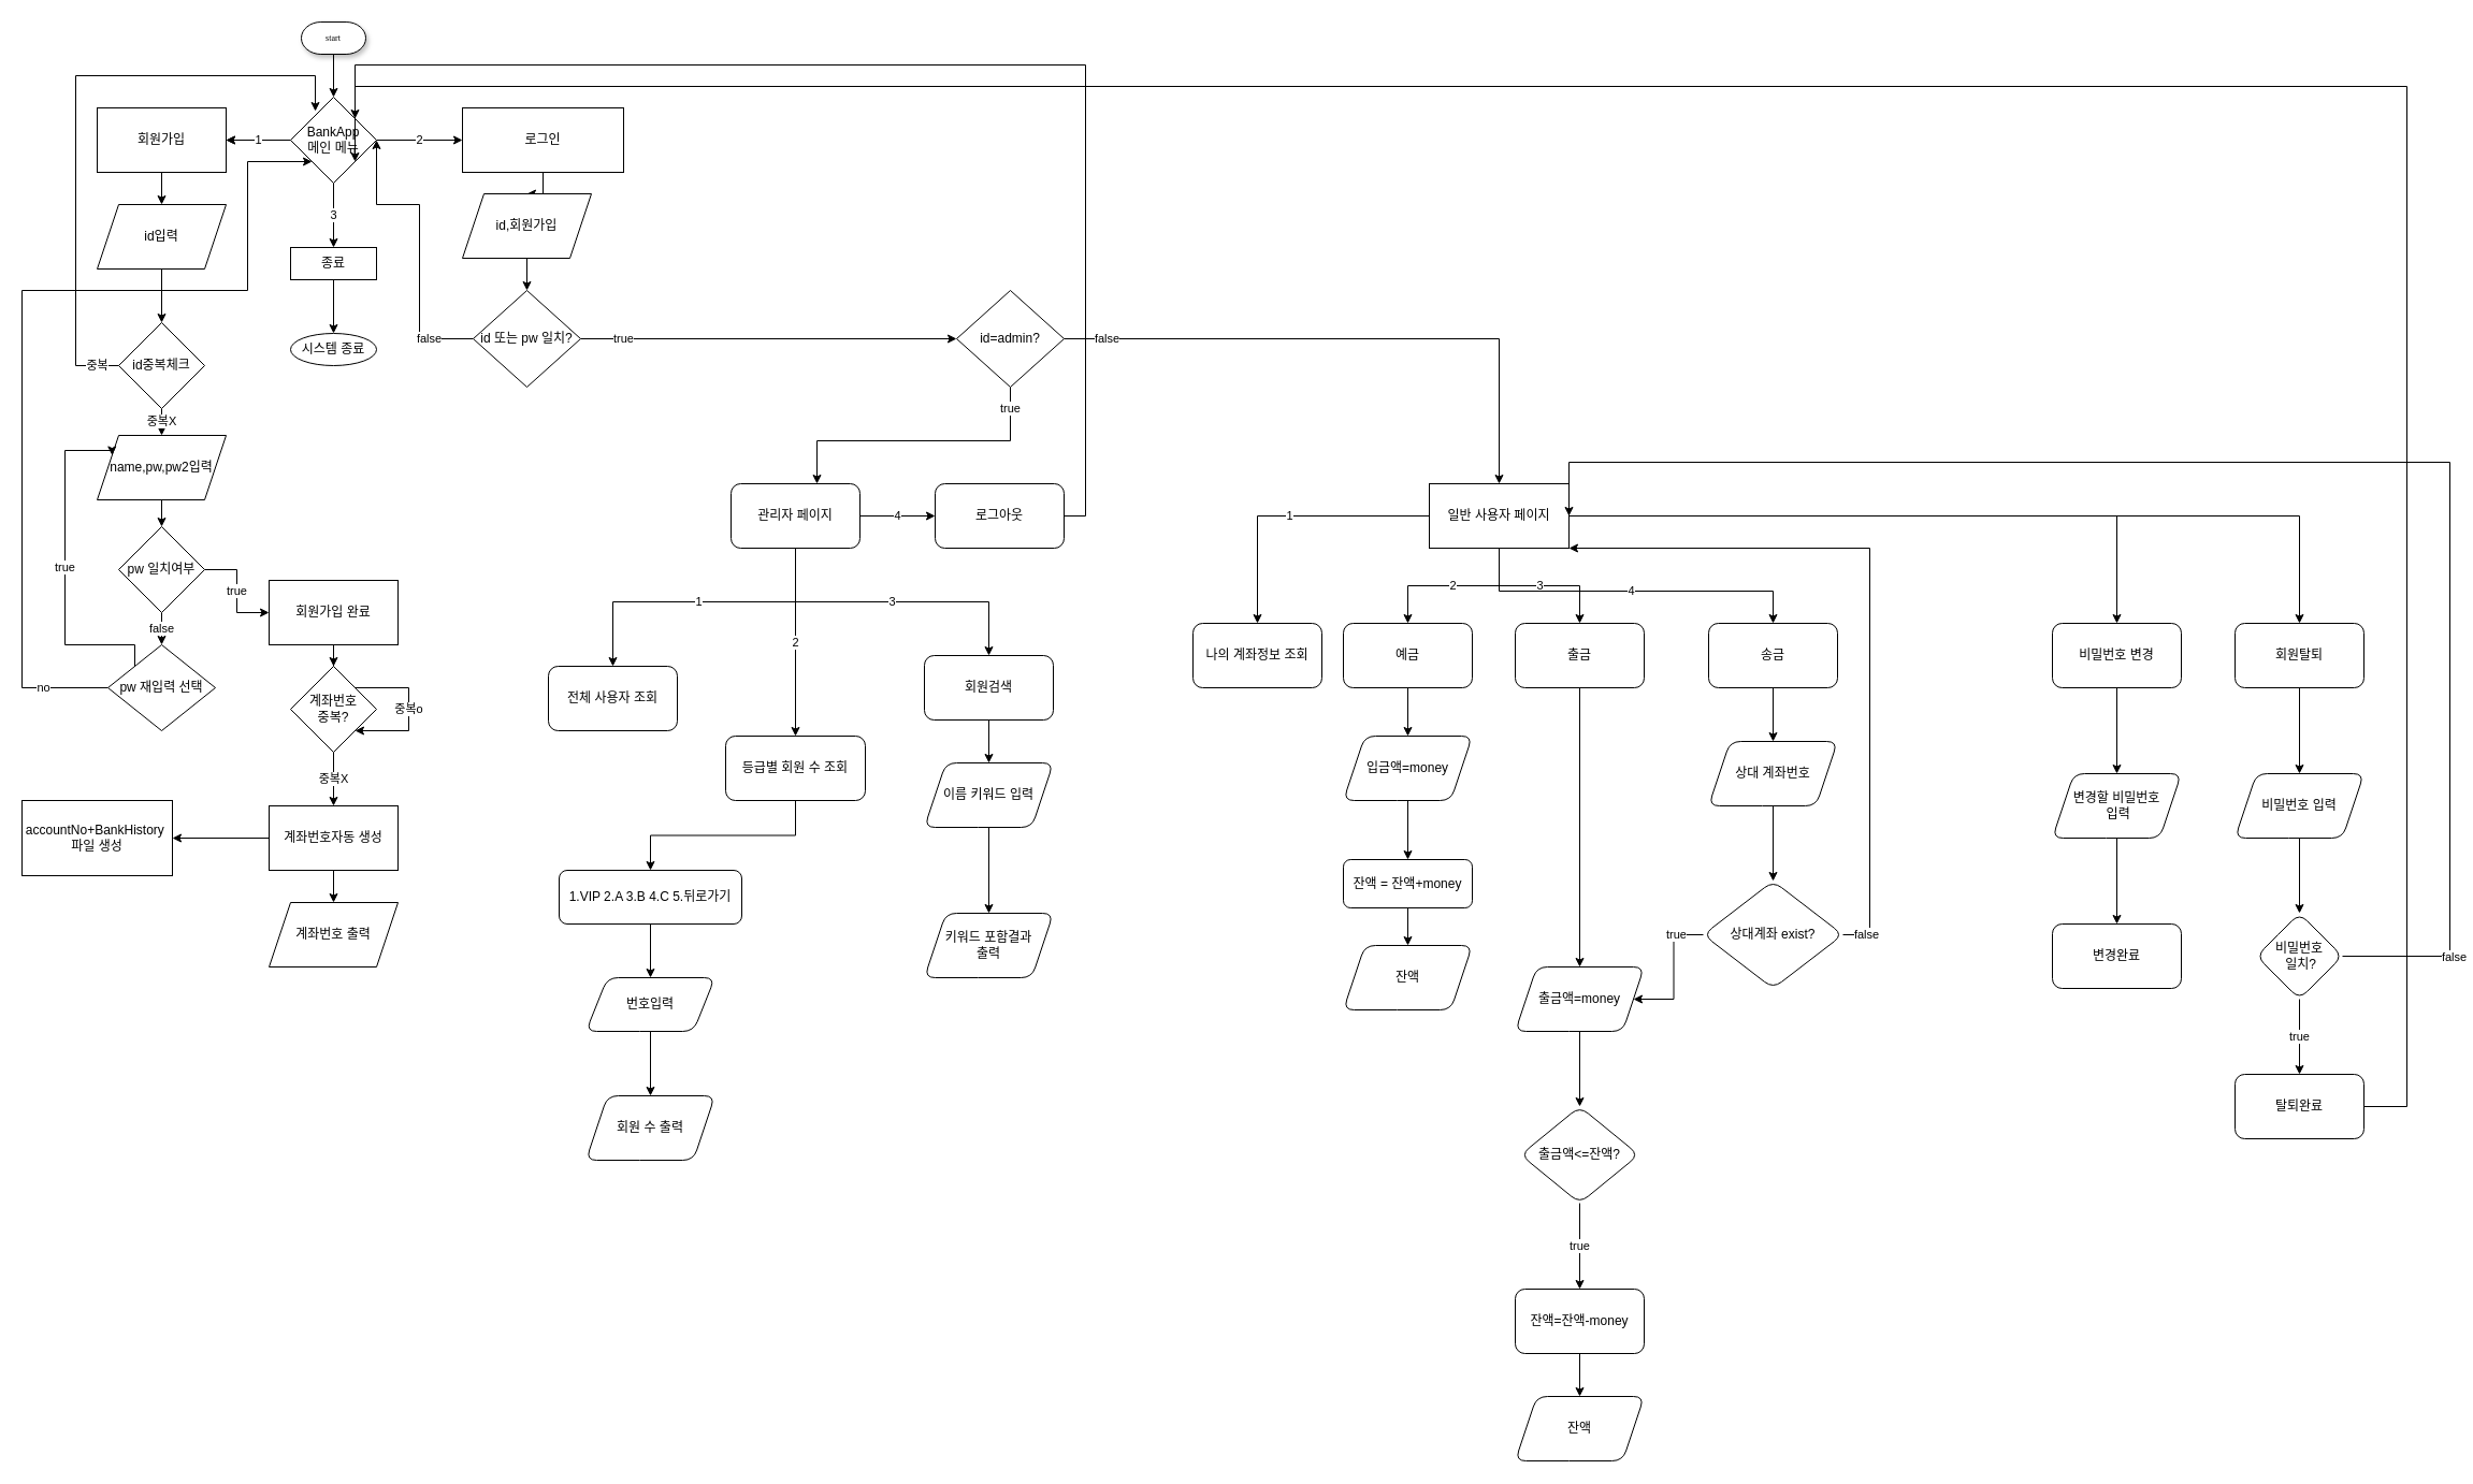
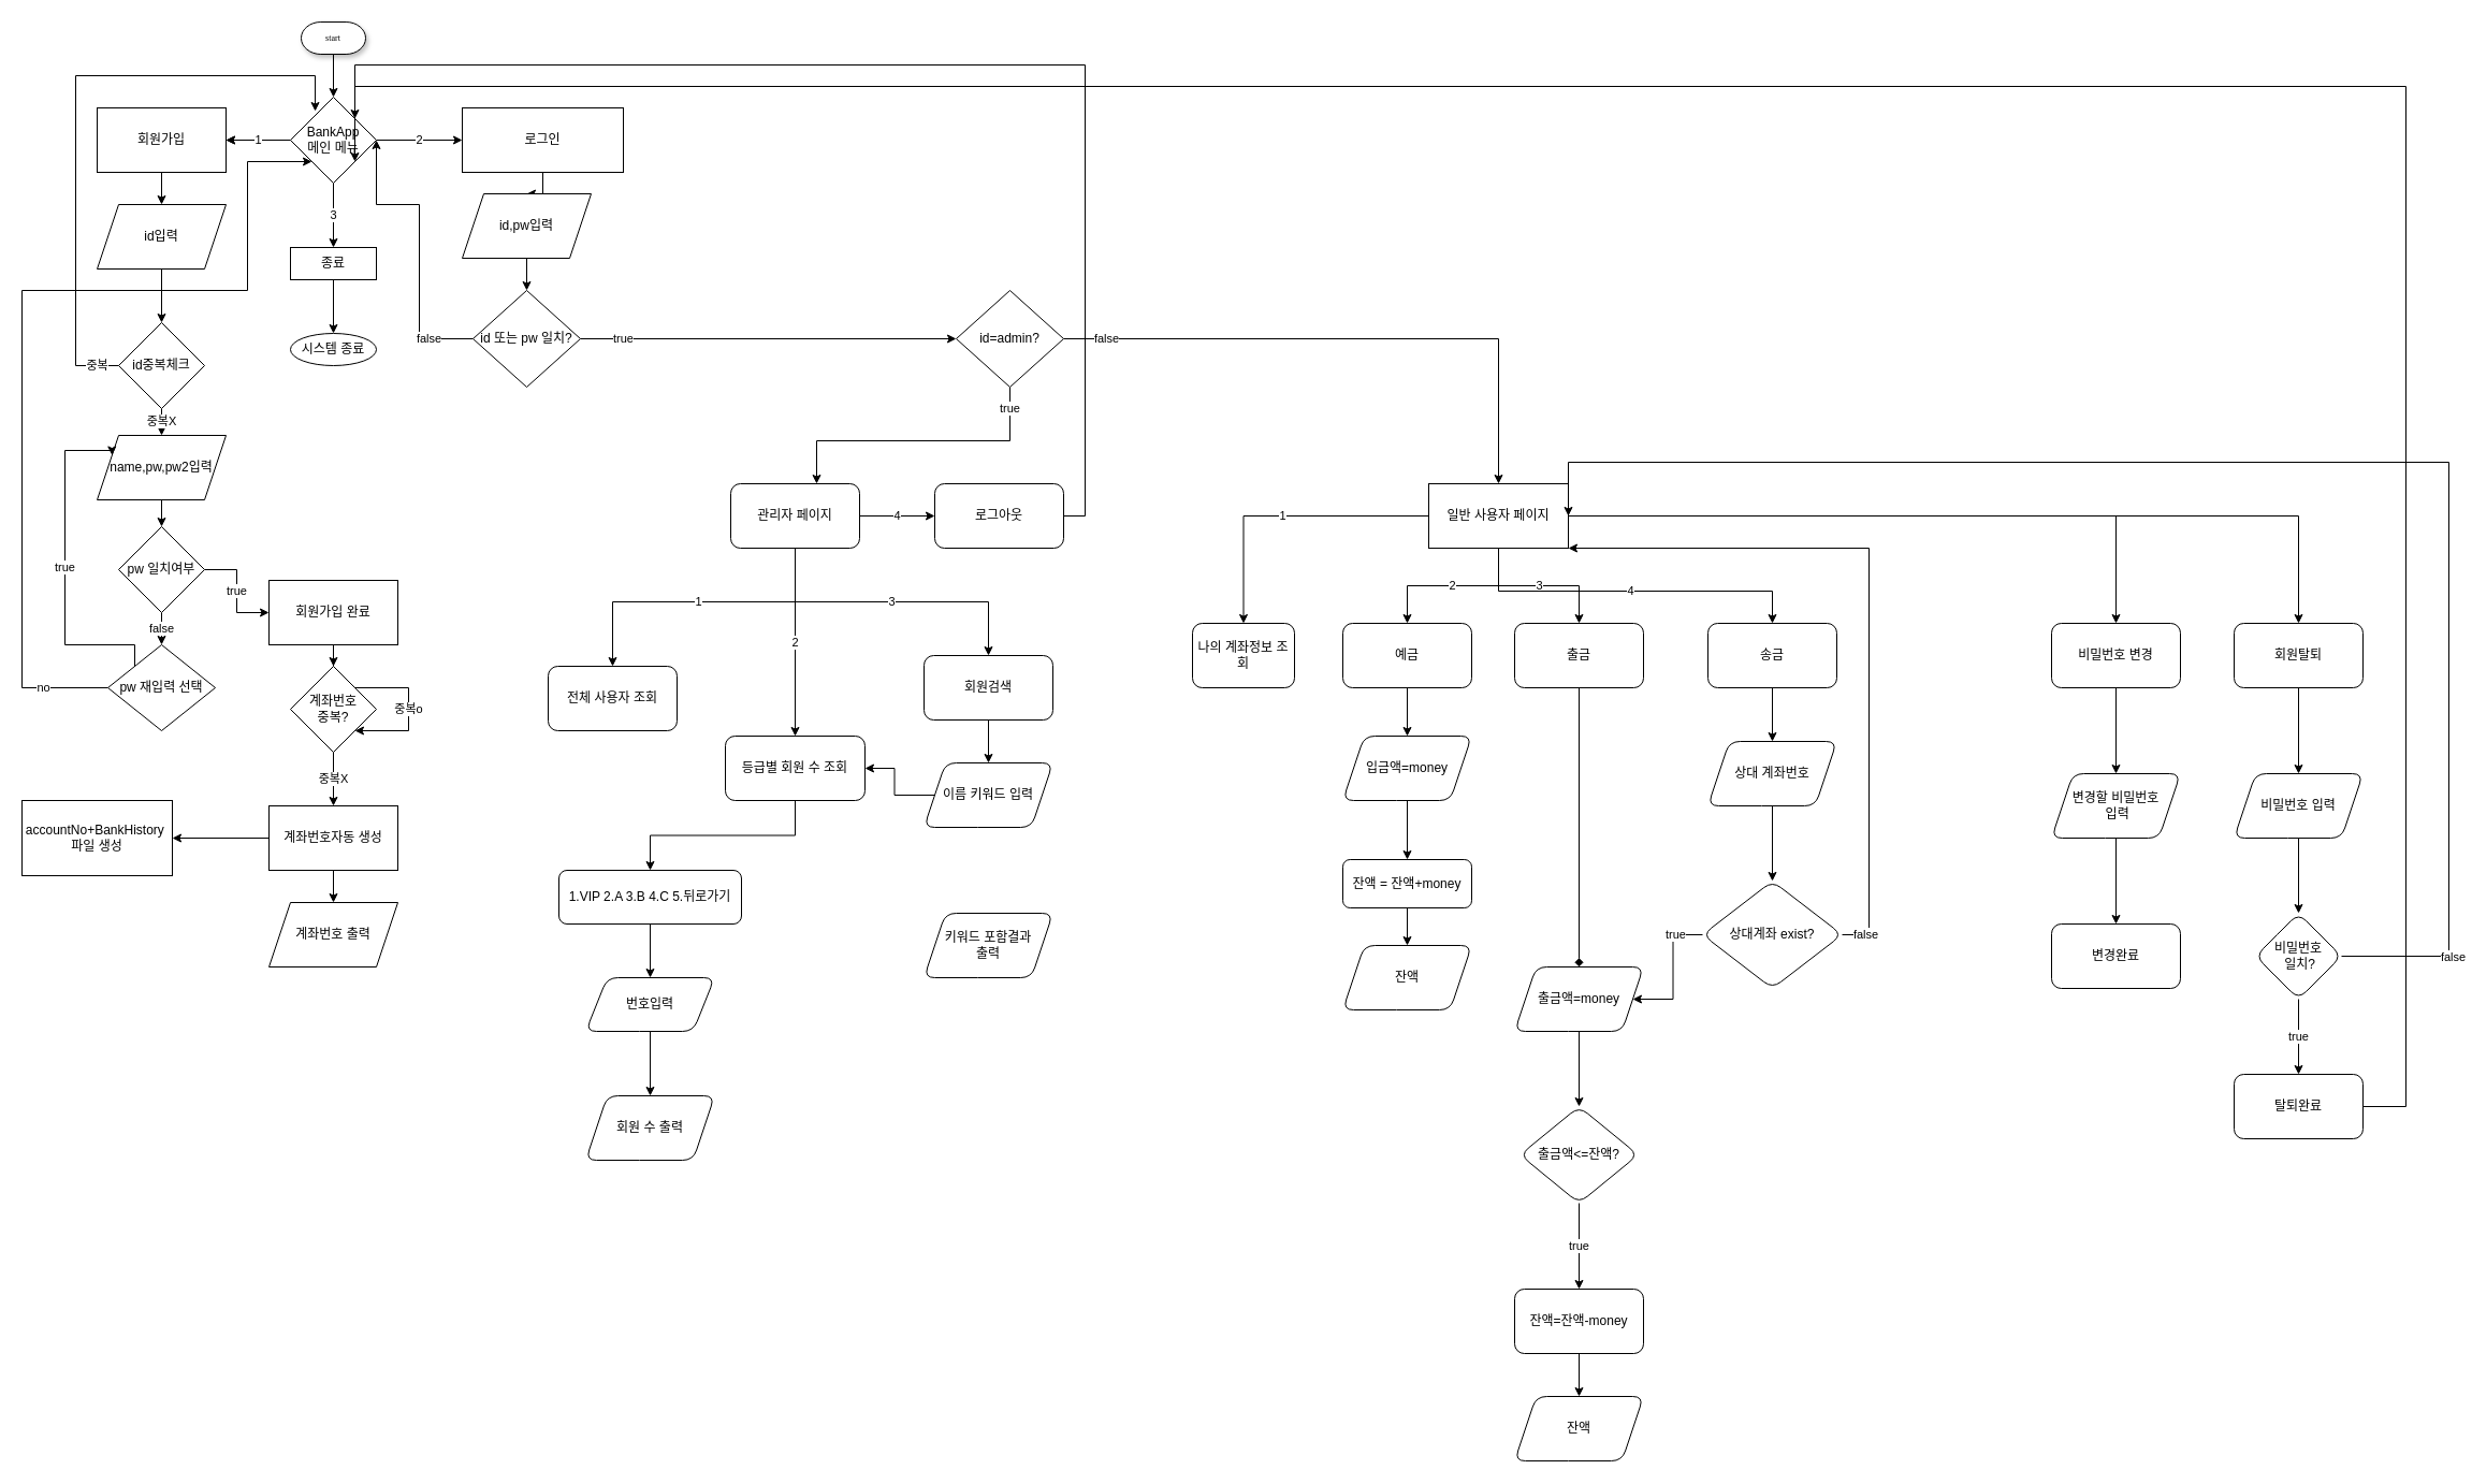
- <mxCell id="39" value="id,회원가입" style="shape=parallelogram;perimeter=parallelogramPerimeter;whiteSpace=wrap;html=1;fixedSize=1;" vertex="1" parent="1"><mxGeometry x="430" y="180" width="120" height="60" as="geometry" /></mxCell>
+ <mxCell id="39" value="id,pw입력" style="shape=parallelogram;perimeter=parallelogramPerimeter;whiteSpace=wrap;html=1;fixedSize=1;" vertex="1" parent="1"><mxGeometry x="430" y="180" width="120" height="60" as="geometry" /></mxCell>
- <mxCell id="74" value="나의 계좌정보 조회" style="rounded=1;whiteSpace=wrap;html=1;" vertex="1" parent="1"><mxGeometry x="1110" y="580" width="120" height="60" as="geometry" /></mxCell>
+ <mxCell id="74" value="나의 계좌정보 조회" style="rounded=1;whiteSpace=wrap;html=1;" vertex="1" parent="1"><mxGeometry x="1110" y="580" width="95" height="60" as="geometry" /></mxCell>
- <mxCell id="66" value="" style="edgeStyle=orthogonalEdgeStyle;rounded=0;orthogonalLoop=1;jettySize=auto;html=1;" edge="1" parent="1" source="67" target="68"><mxGeometry relative="1" as="geometry" /></mxCell>
+ <mxCell id="66" value="" style="edgeStyle=orthogonalEdgeStyle;rounded=0;orthogonalLoop=1;jettySize=auto;html=1;" edge="1" parent="1" source="67" target="61"><mxGeometry relative="1" as="geometry" /></mxCell>
- <mxCell id="77" value="" style="edgeStyle=orthogonalEdgeStyle;rounded=0;orthogonalLoop=1;jettySize=auto;html=1;" edge="1" parent="1" source="78" target="82"><mxGeometry relative="1" as="geometry" /></mxCell>
+ <mxCell id="77" value="" style="edgeStyle=orthogonalEdgeStyle;rounded=0;orthogonalLoop=1;jettySize=auto;html=1;endArrow=diamond;" edge="1" parent="1" source="78" target="82"><mxGeometry relative="1" as="geometry" /></mxCell>
